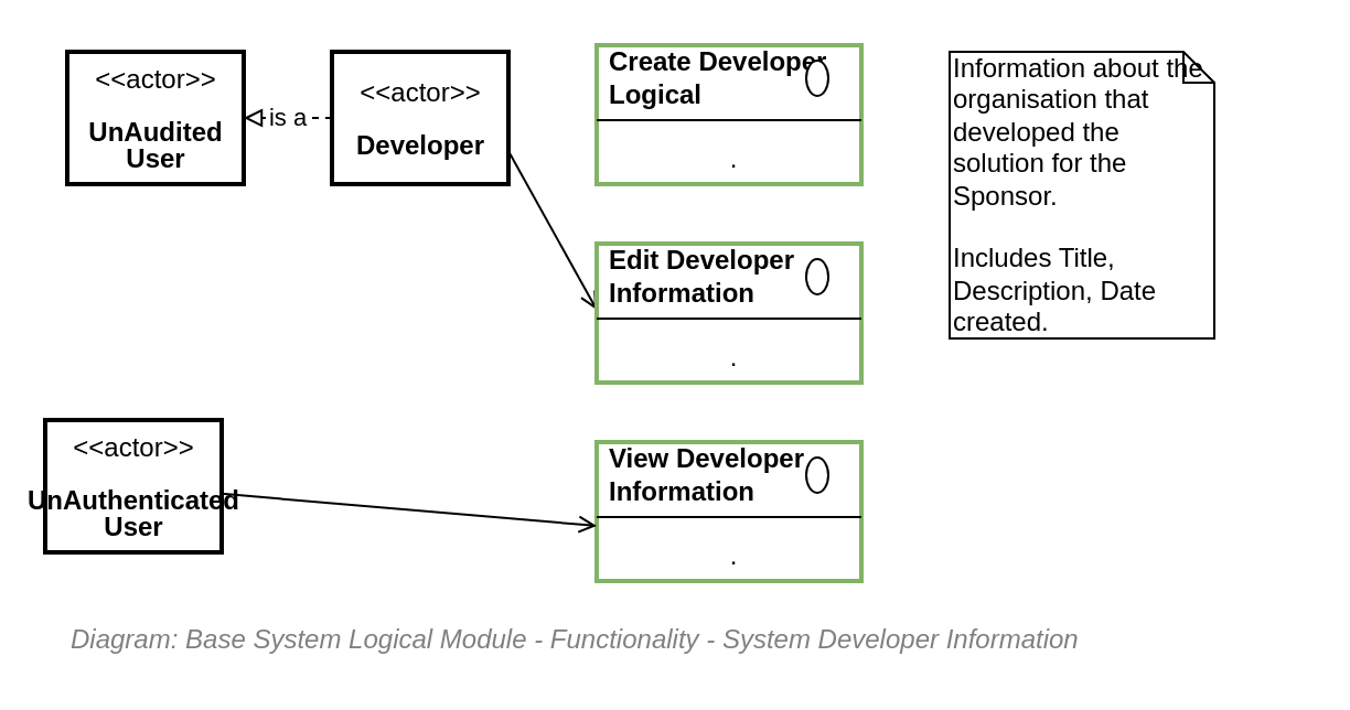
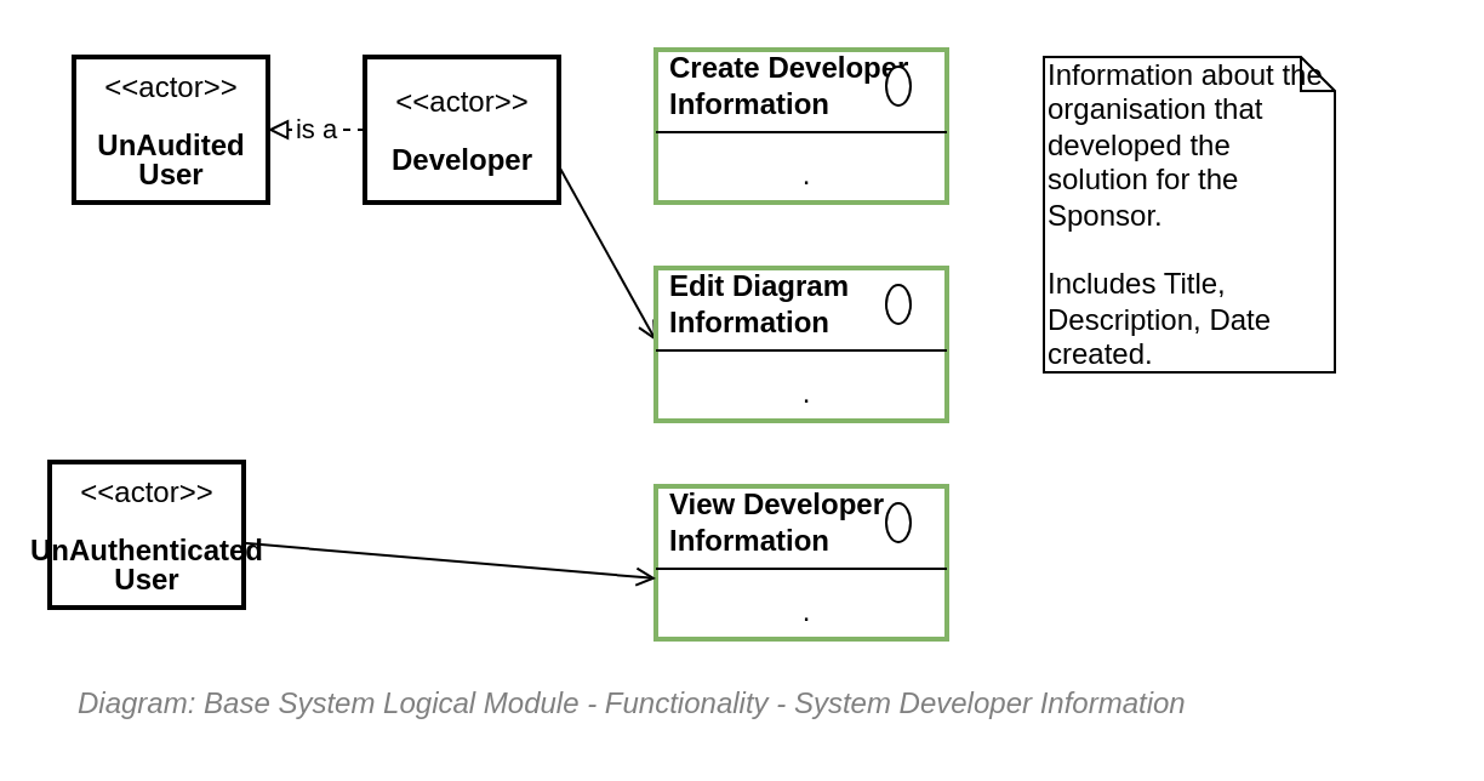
- <mxCell id="6" value="Create Developer&amp;nbsp;&lt;br&gt;Logical" style="html=1;align=left;spacingLeft=4;verticalAlign=middle;strokeColor=none;fillColor=none;fontStyle=1" vertex="1" parent="5"><mxGeometry width="120" height="30" as="geometry" /></mxCell>
+ <mxCell id="6" value="Create Developer&amp;nbsp;&lt;br&gt;Information" style="html=1;align=left;spacingLeft=4;verticalAlign=middle;strokeColor=none;fillColor=none;fontStyle=1" vertex="1" parent="5"><mxGeometry width="120" height="30" as="geometry" /></mxCell>
- <mxCell id="14" value="Edit Developer&amp;nbsp;&lt;br&gt;Information" style="html=1;align=left;spacingLeft=4;verticalAlign=middle;strokeColor=none;fillColor=none;fontStyle=1" vertex="1" parent="13"><mxGeometry width="120" height="30" as="geometry" /></mxCell>
+ <mxCell id="14" value="Edit Diagram&amp;nbsp;&lt;br&gt;Information" style="html=1;align=left;spacingLeft=4;verticalAlign=middle;strokeColor=none;fillColor=none;fontStyle=1" vertex="1" parent="13"><mxGeometry width="120" height="30" as="geometry" /></mxCell>
